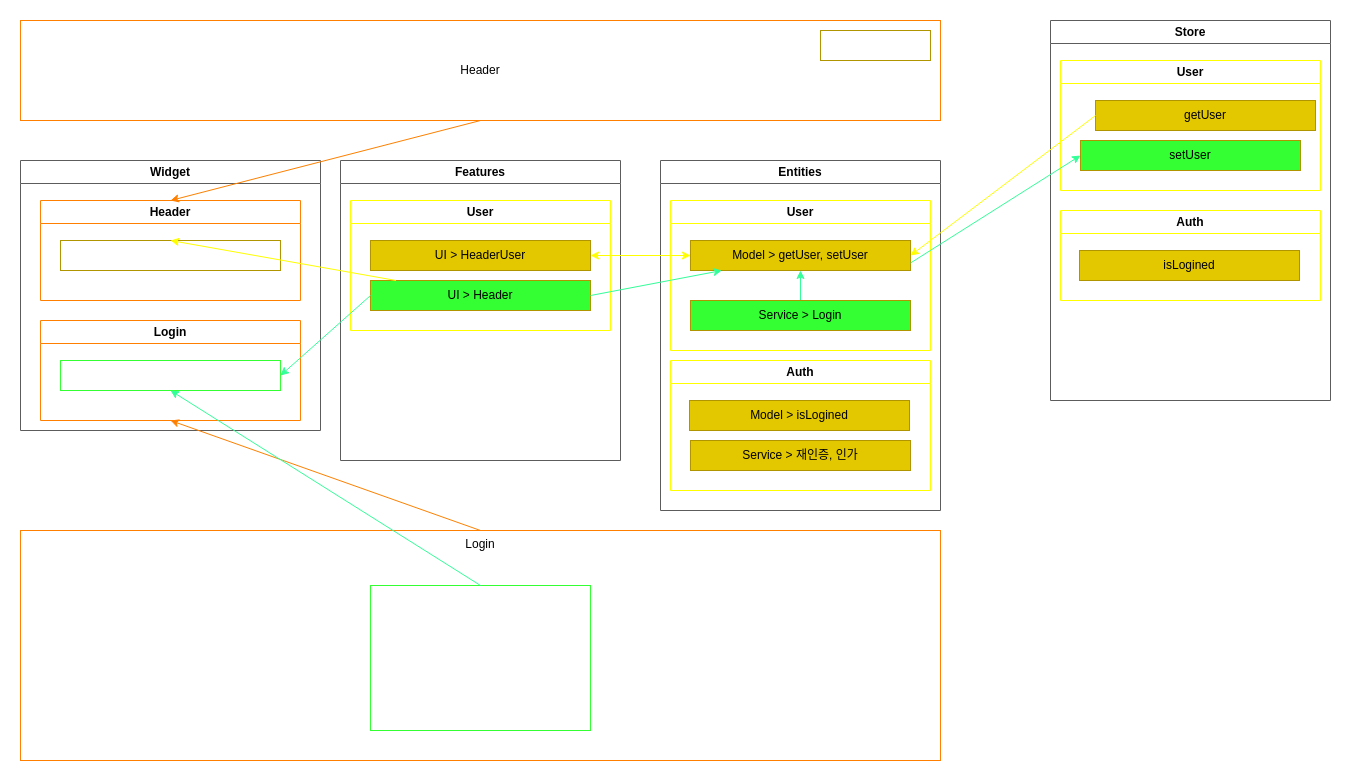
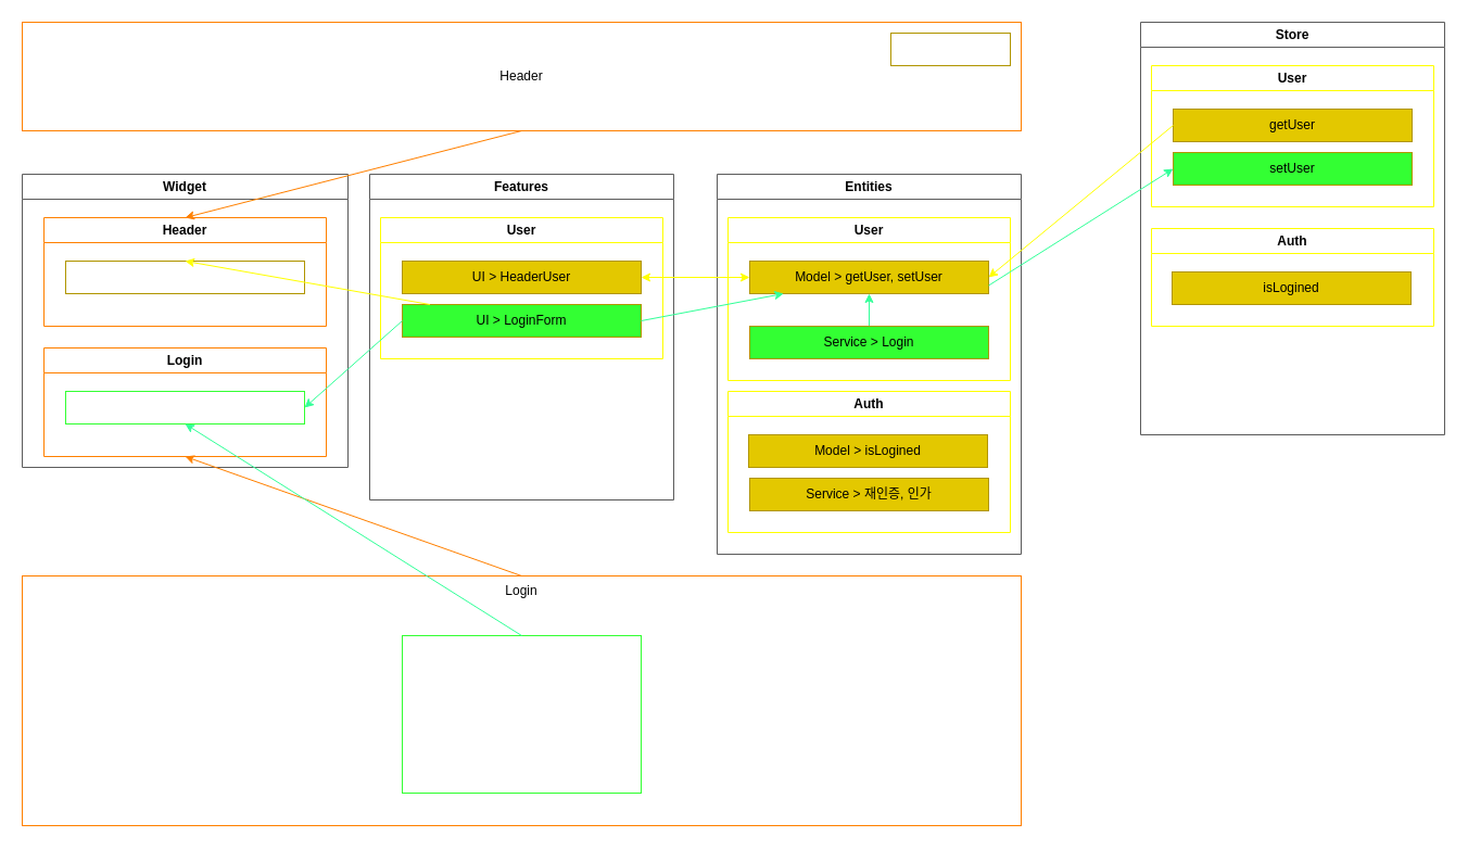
- <mxCell id="26" value="getUser" style="rounded=0;whiteSpace=wrap;html=1;strokeColor=#B09500;fillColor=#e3c800;fontColor=#000000;" vertex="1" parent="25"><mxGeometry x="35" y="40" width="220" height="30" as="geometry" /></mxCell>
+ <mxCell id="26" value="getUser" style="rounded=0;whiteSpace=wrap;html=1;strokeColor=#B09500;fillColor=#e3c800;fontColor=#000000;" vertex="1" parent="25"><mxGeometry x="20" y="40" width="220" height="30" as="geometry" /></mxCell>
- <mxCell id="12" value="UI &amp;gt; Header" style="rounded=0;whiteSpace=wrap;html=1;strokeColor=#B09500;fillColor=#33FF33;fontColor=#000000;" vertex="1" parent="10"><mxGeometry x="20" y="80" width="220" height="30" as="geometry" /></mxCell>
+ <mxCell id="12" value="UI &amp;gt; LoginForm" style="rounded=0;whiteSpace=wrap;html=1;strokeColor=#B09500;fillColor=#33FF33;fontColor=#000000;" vertex="1" parent="10"><mxGeometry x="20" y="80" width="220" height="30" as="geometry" /></mxCell>
